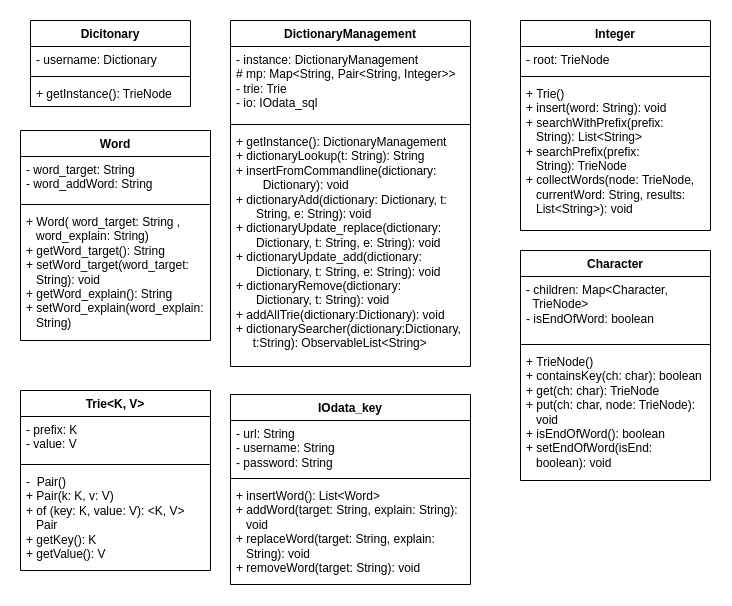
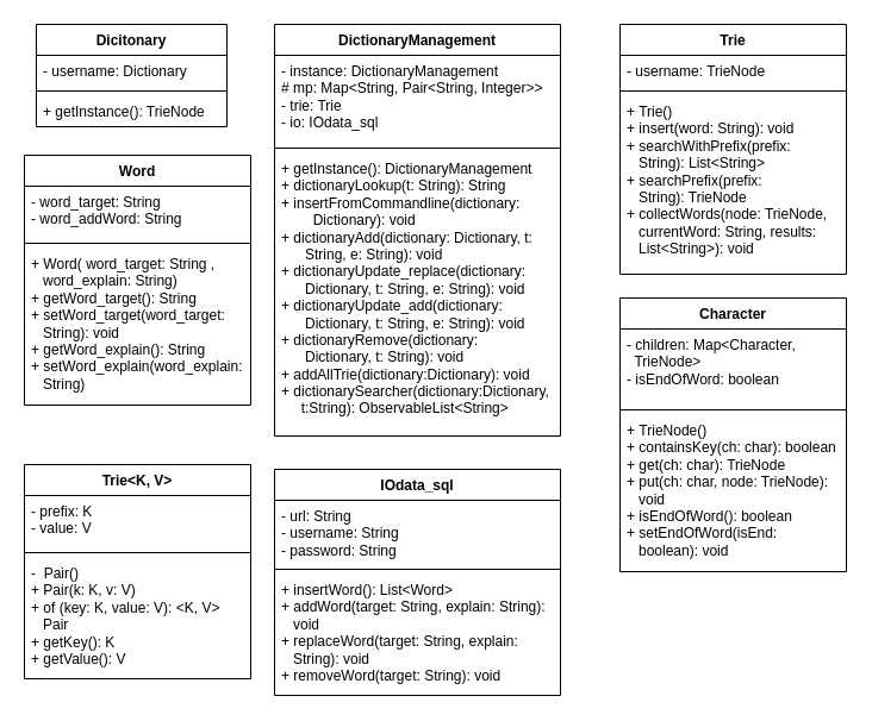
- <mxCell id="14" value="Integer" style="swimlane;fontStyle=1;align=center;verticalAlign=top;childLayout=stackLayout;horizontal=1;startSize=26;horizontalStack=0;resizeParent=1;resizeParentMax=0;resizeLast=0;collapsible=1;marginBottom=0;whiteSpace=wrap;html=1;" vertex="1" parent="1"><mxGeometry x="520" y="20" width="190" height="210" as="geometry" /></mxCell>
+ <mxCell id="14" value="Trie" style="swimlane;fontStyle=1;align=center;verticalAlign=top;childLayout=stackLayout;horizontal=1;startSize=26;horizontalStack=0;resizeParent=1;resizeParentMax=0;resizeLast=0;collapsible=1;marginBottom=0;whiteSpace=wrap;html=1;" vertex="1" parent="1"><mxGeometry x="520" y="20" width="190" height="210" as="geometry" /></mxCell>
- <mxCell id="15" value="- root: TrieNode" style="text;strokeColor=none;fillColor=none;align=left;verticalAlign=top;spacingLeft=4;spacingRight=4;overflow=hidden;rotatable=0;points=[[0,0.5],[1,0.5]];portConstraint=eastwest;whiteSpace=wrap;html=1;" vertex="1" parent="14"><mxGeometry y="26" width="190" height="26" as="geometry" /></mxCell>
+ <mxCell id="15" value="- username: TrieNode" style="text;strokeColor=none;fillColor=none;align=left;verticalAlign=top;spacingLeft=4;spacingRight=4;overflow=hidden;rotatable=0;points=[[0,0.5],[1,0.5]];portConstraint=eastwest;whiteSpace=wrap;html=1;" vertex="1" parent="14"><mxGeometry y="26" width="190" height="26" as="geometry" /></mxCell>
- <mxCell id="26" value="IOdata_key" style="swimlane;fontStyle=1;align=center;verticalAlign=top;childLayout=stackLayout;horizontal=1;startSize=26;horizontalStack=0;resizeParent=1;resizeParentMax=0;resizeLast=0;collapsible=1;marginBottom=0;whiteSpace=wrap;html=1;" vertex="1" parent="1"><mxGeometry x="230" y="394" width="240" height="190" as="geometry" /></mxCell>
+ <mxCell id="26" value="IOdata_sql" style="swimlane;fontStyle=1;align=center;verticalAlign=top;childLayout=stackLayout;horizontal=1;startSize=26;horizontalStack=0;resizeParent=1;resizeParentMax=0;resizeLast=0;collapsible=1;marginBottom=0;whiteSpace=wrap;html=1;" vertex="1" parent="1"><mxGeometry x="230" y="394" width="240" height="190" as="geometry" /></mxCell>
